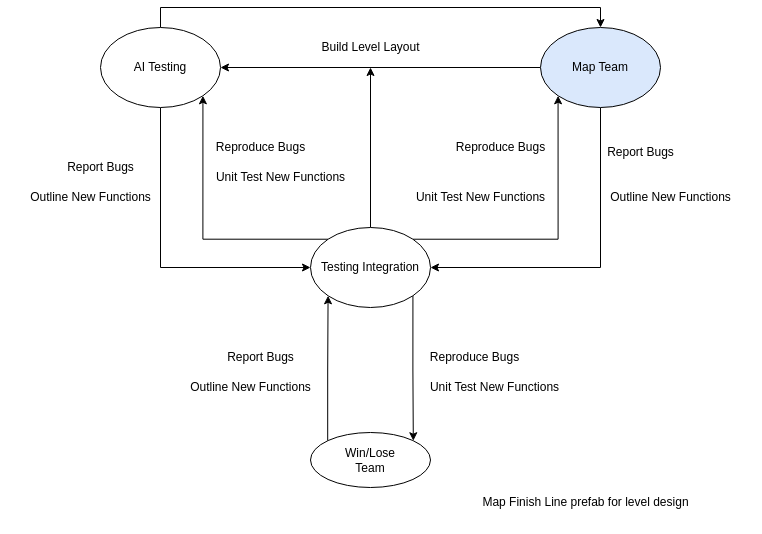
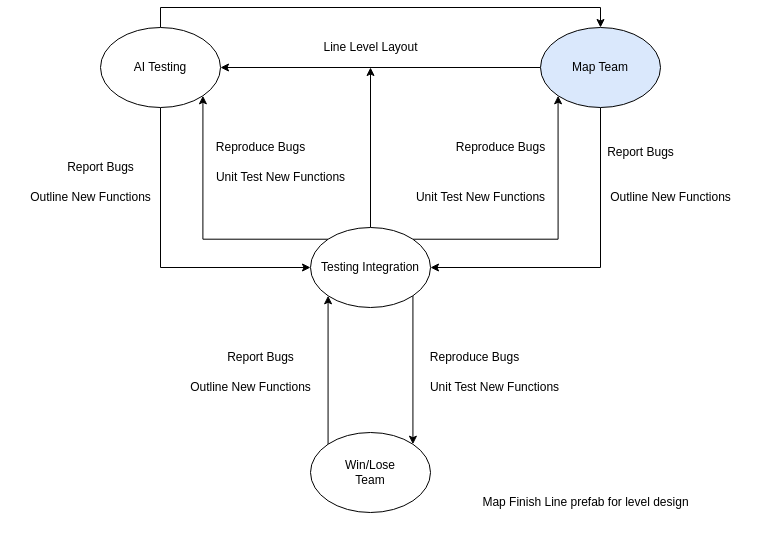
- <mxCell id="21" value="Build Level Layout" style="text;html=1;align=center;verticalAlign=middle;resizable=0;points=[];autosize=1;strokeColor=none;fillColor=none;" parent="1" vertex="1"><mxGeometry x="315" y="30" width="110" height="20" as="geometry" /></mxCell>
+ <mxCell id="21" value="Line Level Layout" style="text;html=1;align=center;verticalAlign=middle;resizable=0;points=[];autosize=1;strokeColor=none;fillColor=none;" parent="1" vertex="1"><mxGeometry x="315" y="30" width="110" height="20" as="geometry" /></mxCell>
- <mxCell id="23" value="Win/Lose&lt;br&gt;Team" style="ellipse;whiteSpace=wrap;html=1;" vertex="1" parent="1"><mxGeometry x="310" y="425" width="120" height="55" as="geometry" /></mxCell>
+ <mxCell id="23" value="Win/Lose&lt;br&gt;Team" style="ellipse;whiteSpace=wrap;html=1;" vertex="1" parent="1"><mxGeometry x="310" y="425" width="120" height="80" as="geometry" /></mxCell>
